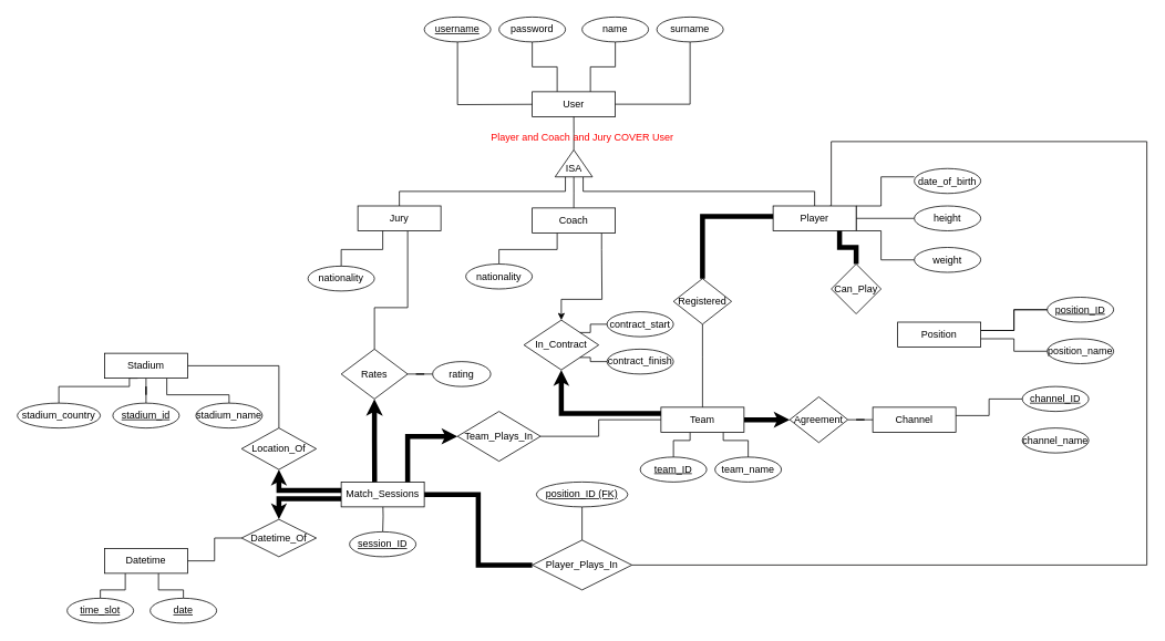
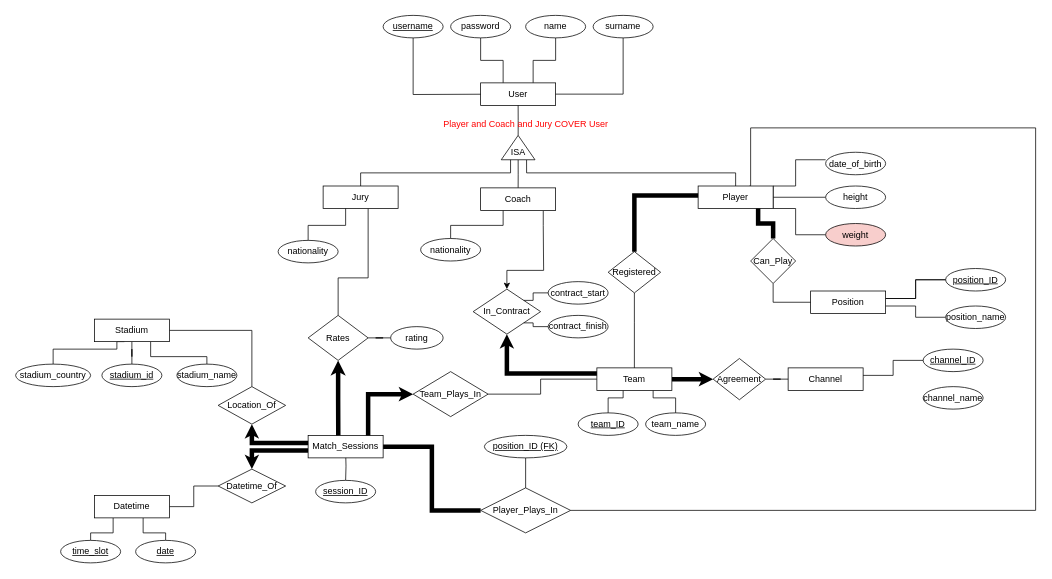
- <mxCell id="16" value="weight" style="ellipse;whiteSpace=wrap;html=1;movable=1;resizable=1;rotatable=1;deletable=1;editable=1;locked=0;connectable=1;" parent="1" vertex="1"><mxGeometry x="1100" y="297.5" width="80" height="30" as="geometry" /></mxCell>
+ <mxCell id="16" value="weight" style="ellipse;whiteSpace=wrap;html=1;movable=1;resizable=1;rotatable=1;deletable=1;editable=1;locked=0;connectable=1;fillColor=#f8cecc;" parent="1" vertex="1"><mxGeometry x="1100" y="297.5" width="80" height="30" as="geometry" /></mxCell>
+ <mxCell id="59" style="edgeStyle=orthogonalEdgeStyle;rounded=0;orthogonalLoop=1;jettySize=auto;html=1;entryX=0;entryY=0.5;entryDx=0;entryDy=0;endArrow=none;endFill=0;" edge="1" parent="1" source="60" target="35"><mxGeometry relative="1" as="geometry"><Array as="points"><mxPoint x="1030" y="402.5" /></Array></mxGeometry></mxCell>
